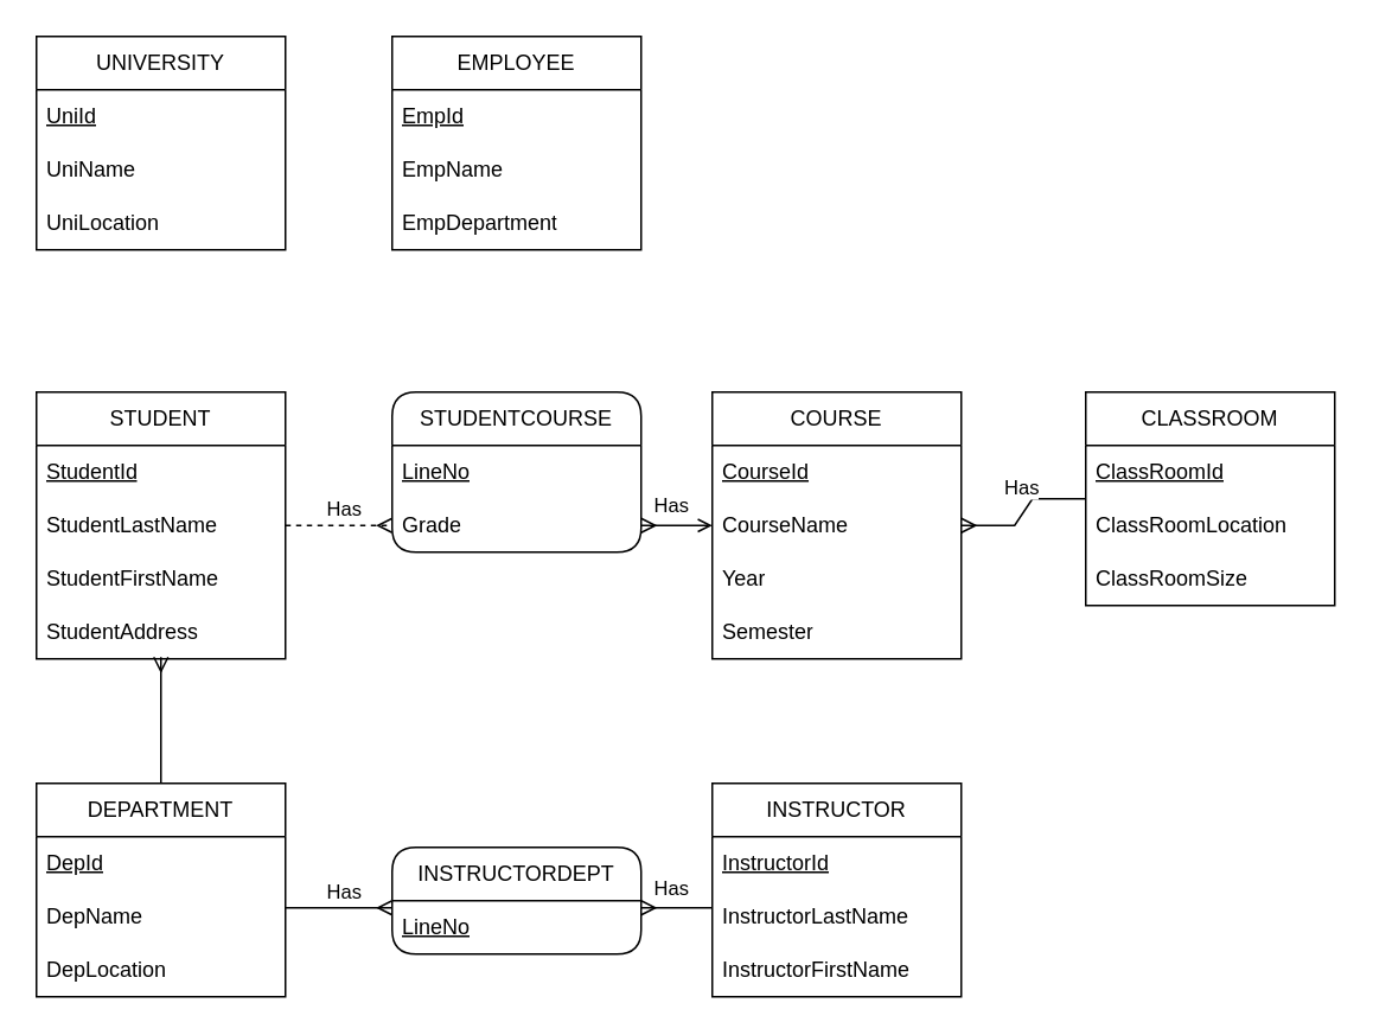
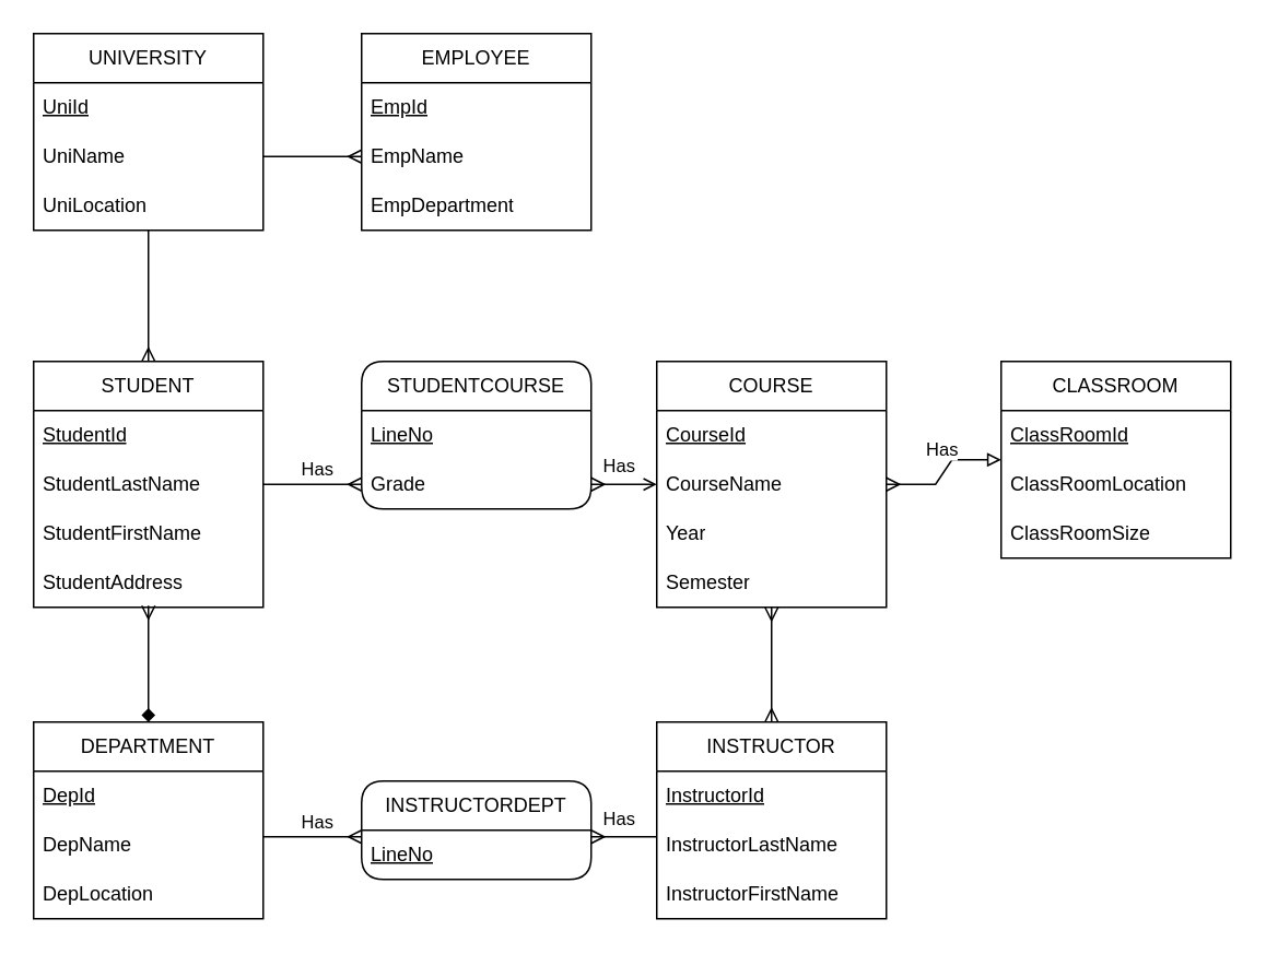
+ <mxCell id="44" value="" style="endArrow=ERmany;html=1;rounded=0;entryX=0;entryY=0.5;entryDx=0;entryDy=0;startArrow=none;startFill=0;endFill=0;exitX=1;exitY=0.5;exitDx=0;exitDy=0;" edge="1" parent="1" source="41" target="9"><mxGeometry relative="1" as="geometry"><mxPoint x="100" y="150" as="sourcePoint" /><mxPoint x="100" y="230" as="targetPoint" /></mxGeometry></mxCell>
+ <mxCell id="43" value="" style="endArrow=ERmany;html=1;rounded=0;entryX=0.5;entryY=0;entryDx=0;entryDy=0;startArrow=none;startFill=0;endFill=0;" edge="1" parent="1" source="42" target="2"><mxGeometry relative="1" as="geometry"><mxPoint x="90" y="150" as="sourcePoint" /><mxPoint x="91" y="209" as="targetPoint" /></mxGeometry></mxCell>
- <mxCell id="28" value="" style="edgeStyle=entityRelationEdgeStyle;fontSize=12;html=1;endArrow=none;startArrow=ERmany;rounded=0;startFill=0;endFill=0;" edge="1" parent="1" source="11" target="16"><mxGeometry width="100" height="100" relative="1" as="geometry"><mxPoint x="570" y="290" as="sourcePoint" /><mxPoint x="650" y="290" as="targetPoint" /></mxGeometry></mxCell>
+ <mxCell id="28" value="" style="edgeStyle=entityRelationEdgeStyle;fontSize=12;html=1;endArrow=block;startArrow=ERmany;rounded=0;startFill=0;endFill=0;" edge="1" parent="1" source="11" target="16"><mxGeometry width="100" height="100" relative="1" as="geometry"><mxPoint x="570" y="290" as="sourcePoint" /><mxPoint x="650" y="290" as="targetPoint" /></mxGeometry></mxCell>
- <mxCell id="35" value="" style="edgeStyle=entityRelationEdgeStyle;fontSize=12;html=1;endArrow=ERmany;startArrow=none;rounded=0;startFill=0;endFill=0;exitX=1;exitY=0.5;exitDx=0;exitDy=0;entryX=0;entryY=0.5;entryDx=0;entryDy=0;dashed=1;" edge="1" parent="1" source="4" target="34"><mxGeometry width="100" height="100" relative="1" as="geometry"><mxPoint x="150" y="290" as="sourcePoint" /><mxPoint x="220" y="290" as="targetPoint" /></mxGeometry></mxCell>
+ <mxCell id="35" value="" style="edgeStyle=entityRelationEdgeStyle;fontSize=12;html=1;endArrow=ERmany;startArrow=none;rounded=0;startFill=0;endFill=0;exitX=1;exitY=0.5;exitDx=0;exitDy=0;entryX=0;entryY=0.5;entryDx=0;entryDy=0;" edge="1" parent="1" source="4" target="34"><mxGeometry width="100" height="100" relative="1" as="geometry"><mxPoint x="150" y="290" as="sourcePoint" /><mxPoint x="220" y="290" as="targetPoint" /></mxGeometry></mxCell>
+ <mxCell id="31" value="" style="endArrow=ERmany;html=1;rounded=0;startArrow=ERmany;startFill=0;endFill=0;" edge="1" parent="1" source="11" target="20"><mxGeometry relative="1" as="geometry"><mxPoint x="470" y="340" as="sourcePoint" /><mxPoint x="470" y="400" as="targetPoint" /></mxGeometry></mxCell>
- <mxCell id="30" value="" style="endArrow=none;html=1;rounded=0;exitX=0.5;exitY=0.967;exitDx=0;exitDy=0;exitPerimeter=0;entryX=0.5;entryY=0;entryDx=0;entryDy=0;startArrow=ERmany;startFill=0;" edge="1" parent="1" source="6" target="24"><mxGeometry relative="1" as="geometry"><mxPoint x="280" y="510" as="sourcePoint" /><mxPoint x="440" y="510" as="targetPoint" /></mxGeometry></mxCell>
+ <mxCell id="30" value="" style="endArrow=diamond;html=1;rounded=0;exitX=0.5;exitY=0.967;exitDx=0;exitDy=0;exitPerimeter=0;entryX=0.5;entryY=0;entryDx=0;entryDy=0;startArrow=ERmany;startFill=0;" edge="1" parent="1" source="6" target="24"><mxGeometry relative="1" as="geometry"><mxPoint x="280" y="510" as="sourcePoint" /><mxPoint x="440" y="510" as="targetPoint" /></mxGeometry></mxCell>
